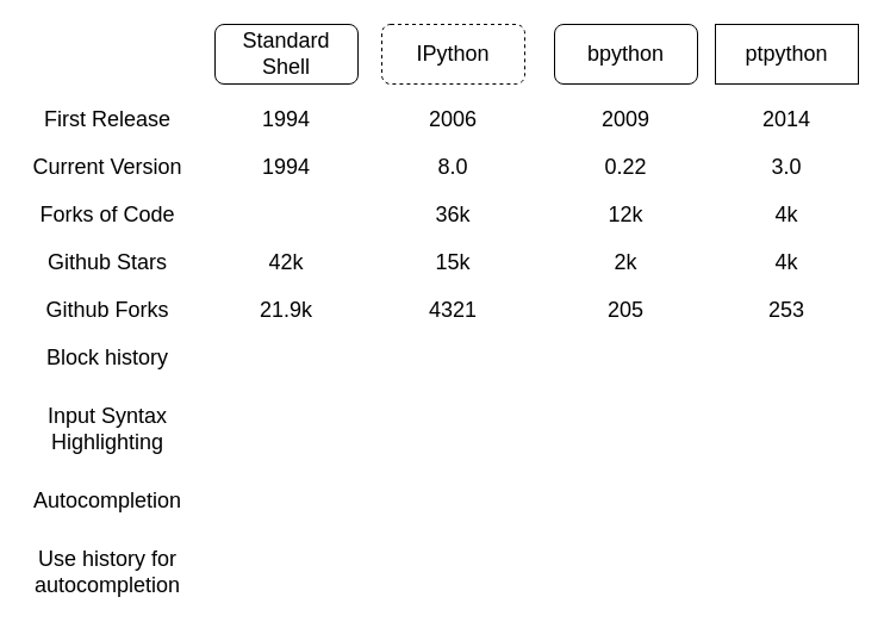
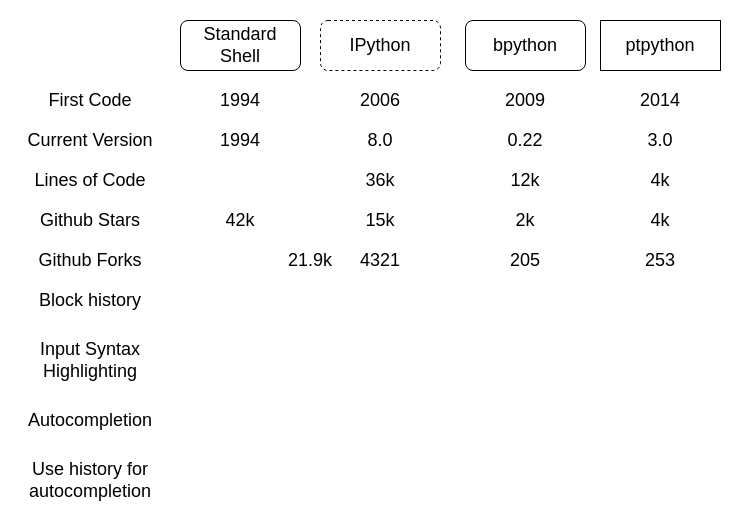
- <mxCell id="29" value="First Release" style="text;html=1;strokeColor=none;fillColor=none;align=center;verticalAlign=middle;whiteSpace=wrap;rounded=0;fontSize=18;" parent="1" vertex="1"><mxGeometry x="20" y="80" width="140" height="40" as="geometry" /></mxCell>
+ <mxCell id="29" value="First Code" style="text;html=1;strokeColor=none;fillColor=none;align=center;verticalAlign=middle;whiteSpace=wrap;rounded=0;fontSize=18;" parent="1" vertex="1"><mxGeometry x="20" y="80" width="140" height="40" as="geometry" /></mxCell>
- <mxCell id="41" value="Forks of Code" style="text;html=1;strokeColor=none;fillColor=none;align=center;verticalAlign=middle;whiteSpace=wrap;rounded=0;fontSize=18;" parent="1" vertex="1"><mxGeometry x="20" y="160" width="140" height="40" as="geometry" /></mxCell>
+ <mxCell id="41" value="Lines of Code" style="text;html=1;strokeColor=none;fillColor=none;align=center;verticalAlign=middle;whiteSpace=wrap;rounded=0;fontSize=18;" parent="1" vertex="1"><mxGeometry x="20" y="160" width="140" height="40" as="geometry" /></mxCell>
- <mxCell id="40" value="21.9k" style="text;html=1;strokeColor=none;fillColor=none;align=center;verticalAlign=middle;whiteSpace=wrap;rounded=0;fontSize=18;" parent="1" vertex="1"><mxGeometry x="215" y="240" width="50" height="40" as="geometry" /></mxCell>
+ <mxCell id="40" value="21.9k" style="text;html=1;strokeColor=none;fillColor=none;align=center;verticalAlign=middle;whiteSpace=wrap;rounded=0;fontSize=18;" parent="1" vertex="1"><mxGeometry x="285" y="240" width="50" height="40" as="geometry" /></mxCell>
